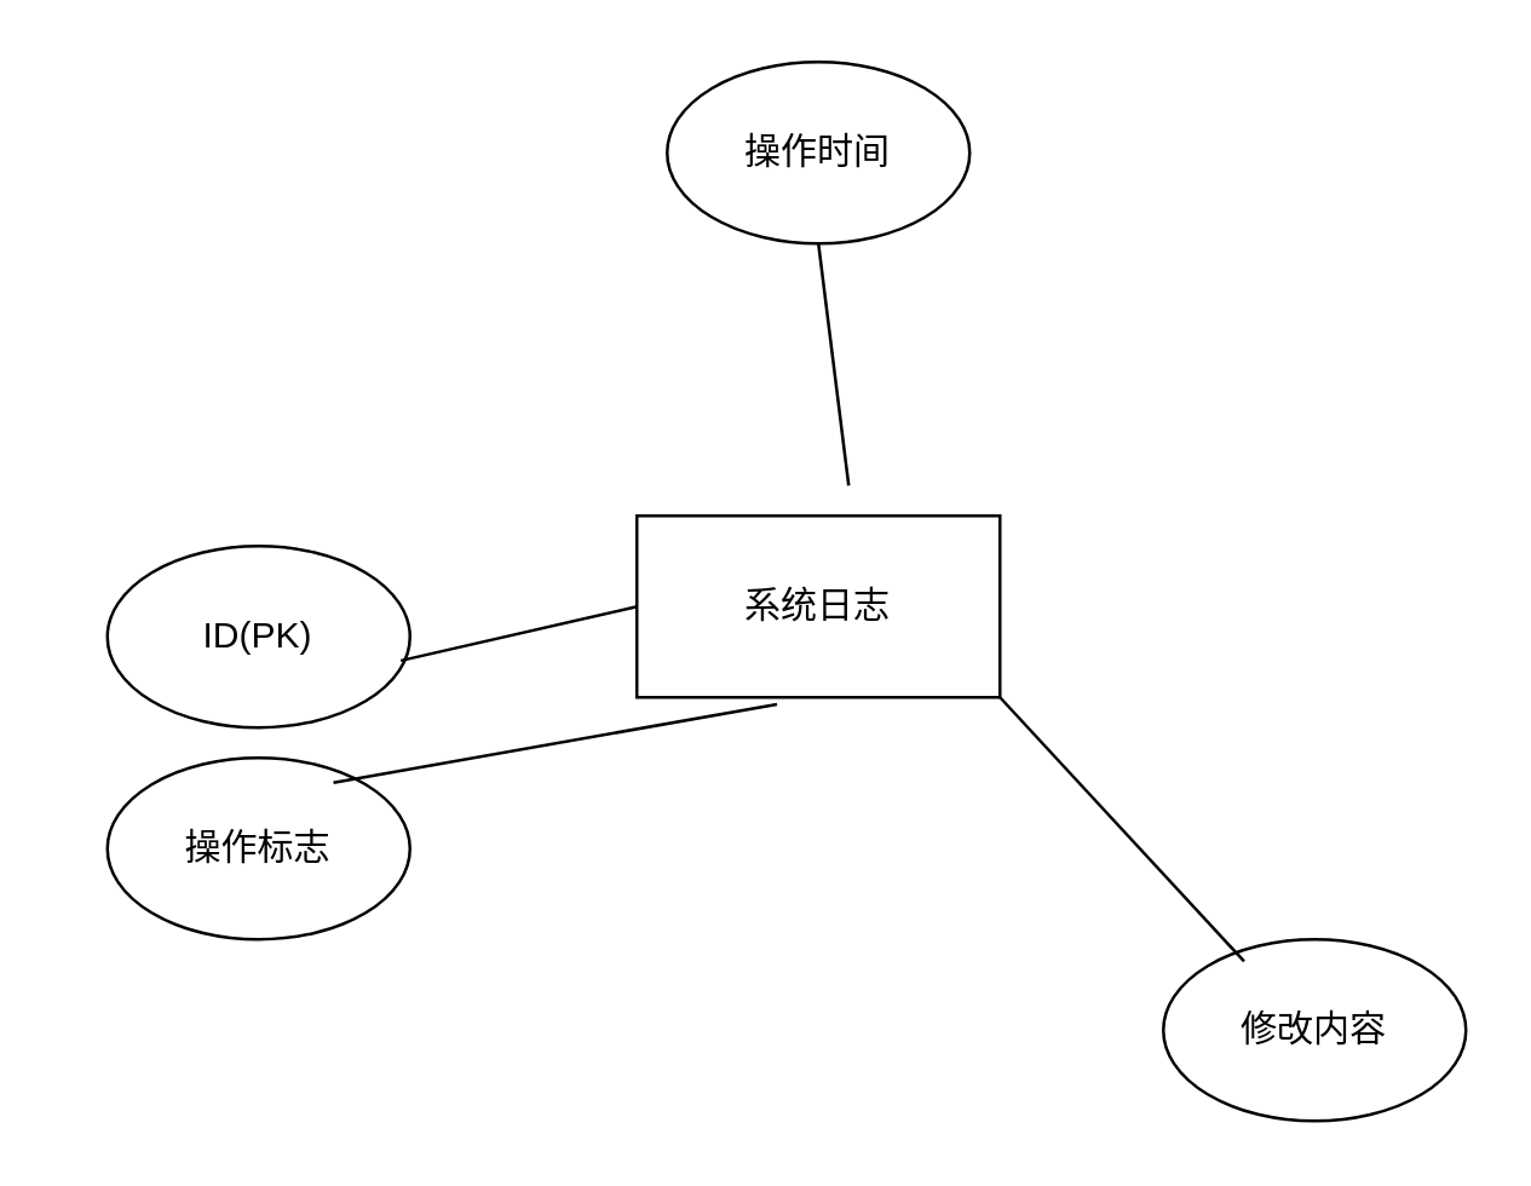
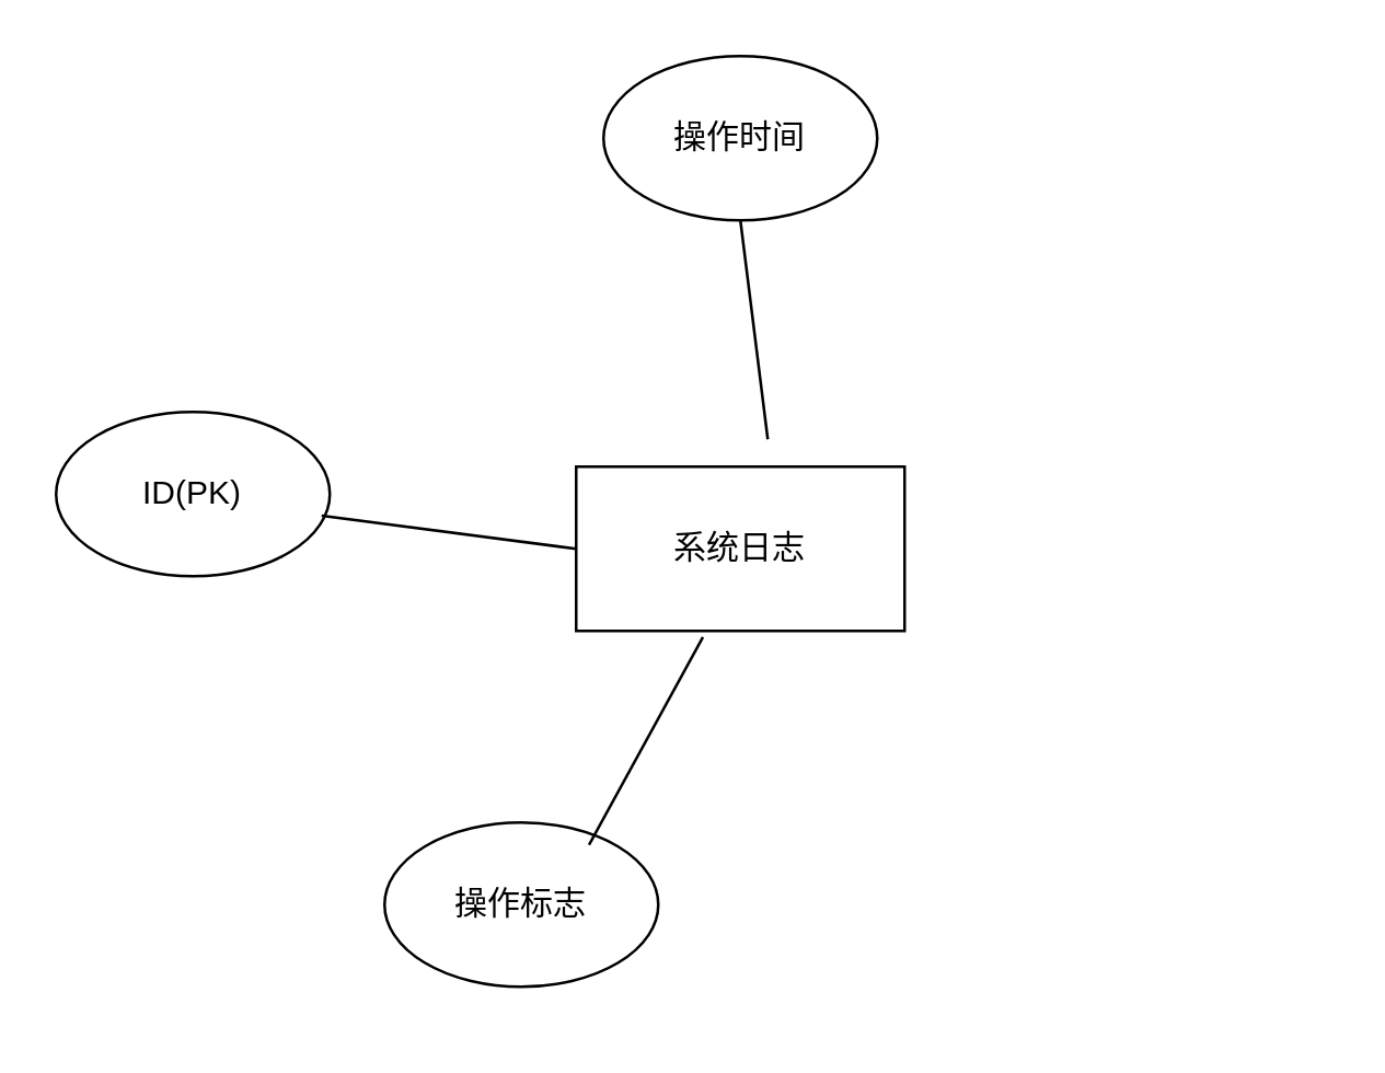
- <mxCell id="7" value="ID(PK)" style="ellipse;whiteSpace=wrap;html=1;" vertex="1" parent="1"><mxGeometry x="35" y="180" width="100" height="60" as="geometry" /></mxCell>
+ <mxCell id="7" value="ID(PK)" style="ellipse;whiteSpace=wrap;html=1;" vertex="1" parent="1"><mxGeometry x="20" y="150" width="100" height="60" as="geometry" /></mxCell>
- <mxCell id="9" style="rounded=0;orthogonalLoop=1;jettySize=auto;html=1;exitX=1;exitY=1;exitDx=0;exitDy=0;entryX=0.267;entryY=0.121;entryDx=0;entryDy=0;entryPerimeter=0;endArrow=none;startFill=0;" edge="1" parent="1" source="2" target="4"><mxGeometry relative="1" as="geometry" /></mxCell>
- <mxCell id="3" value="操作标志" style="ellipse;whiteSpace=wrap;html=1;" vertex="1" parent="1"><mxGeometry x="35" y="250" width="100" height="60" as="geometry" /></mxCell>
+ <mxCell id="3" value="操作标志" style="ellipse;whiteSpace=wrap;html=1;" vertex="1" parent="1"><mxGeometry x="140" y="300" width="100" height="60" as="geometry" /></mxCell>
- <mxCell id="4" value="修改内容" style="ellipse;whiteSpace=wrap;html=1;" vertex="1" parent="1"><mxGeometry x="384" y="310" width="100" height="60" as="geometry" /></mxCell>
